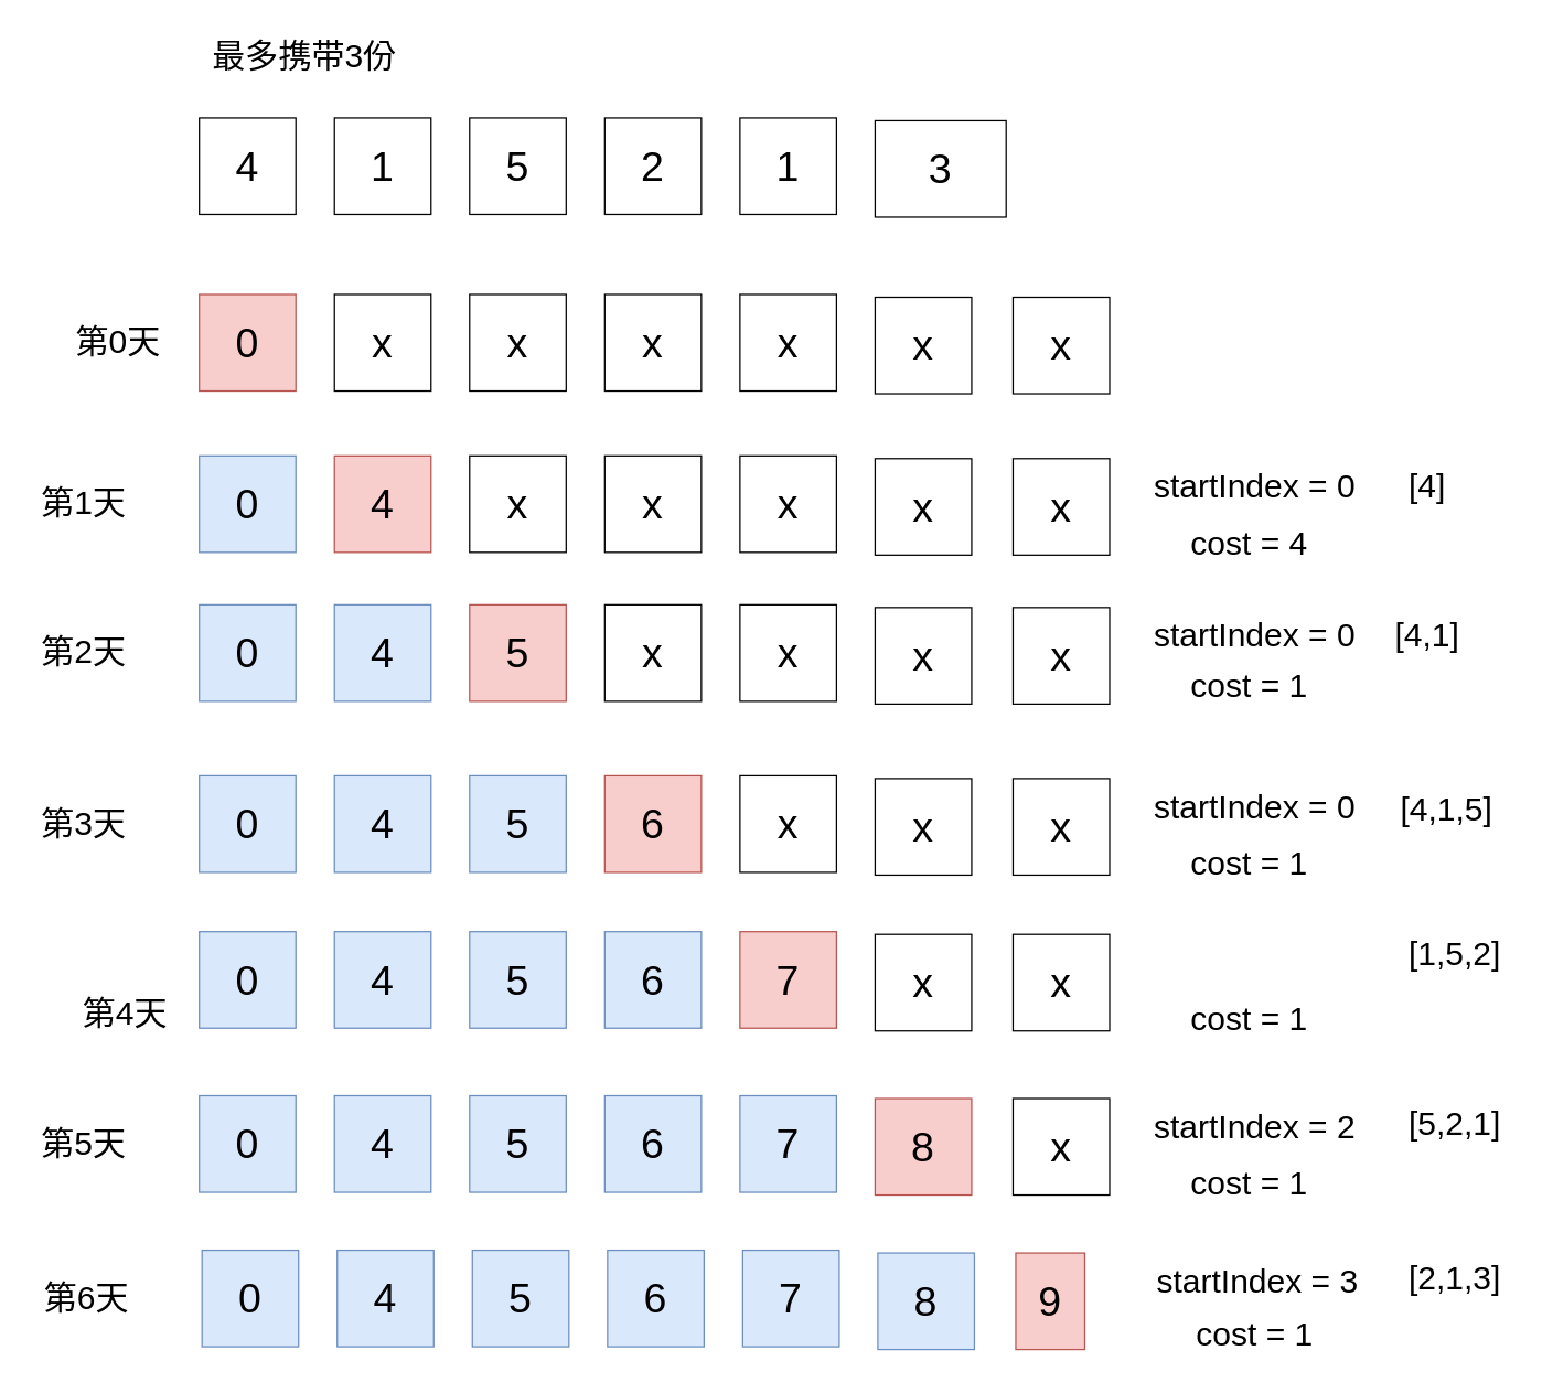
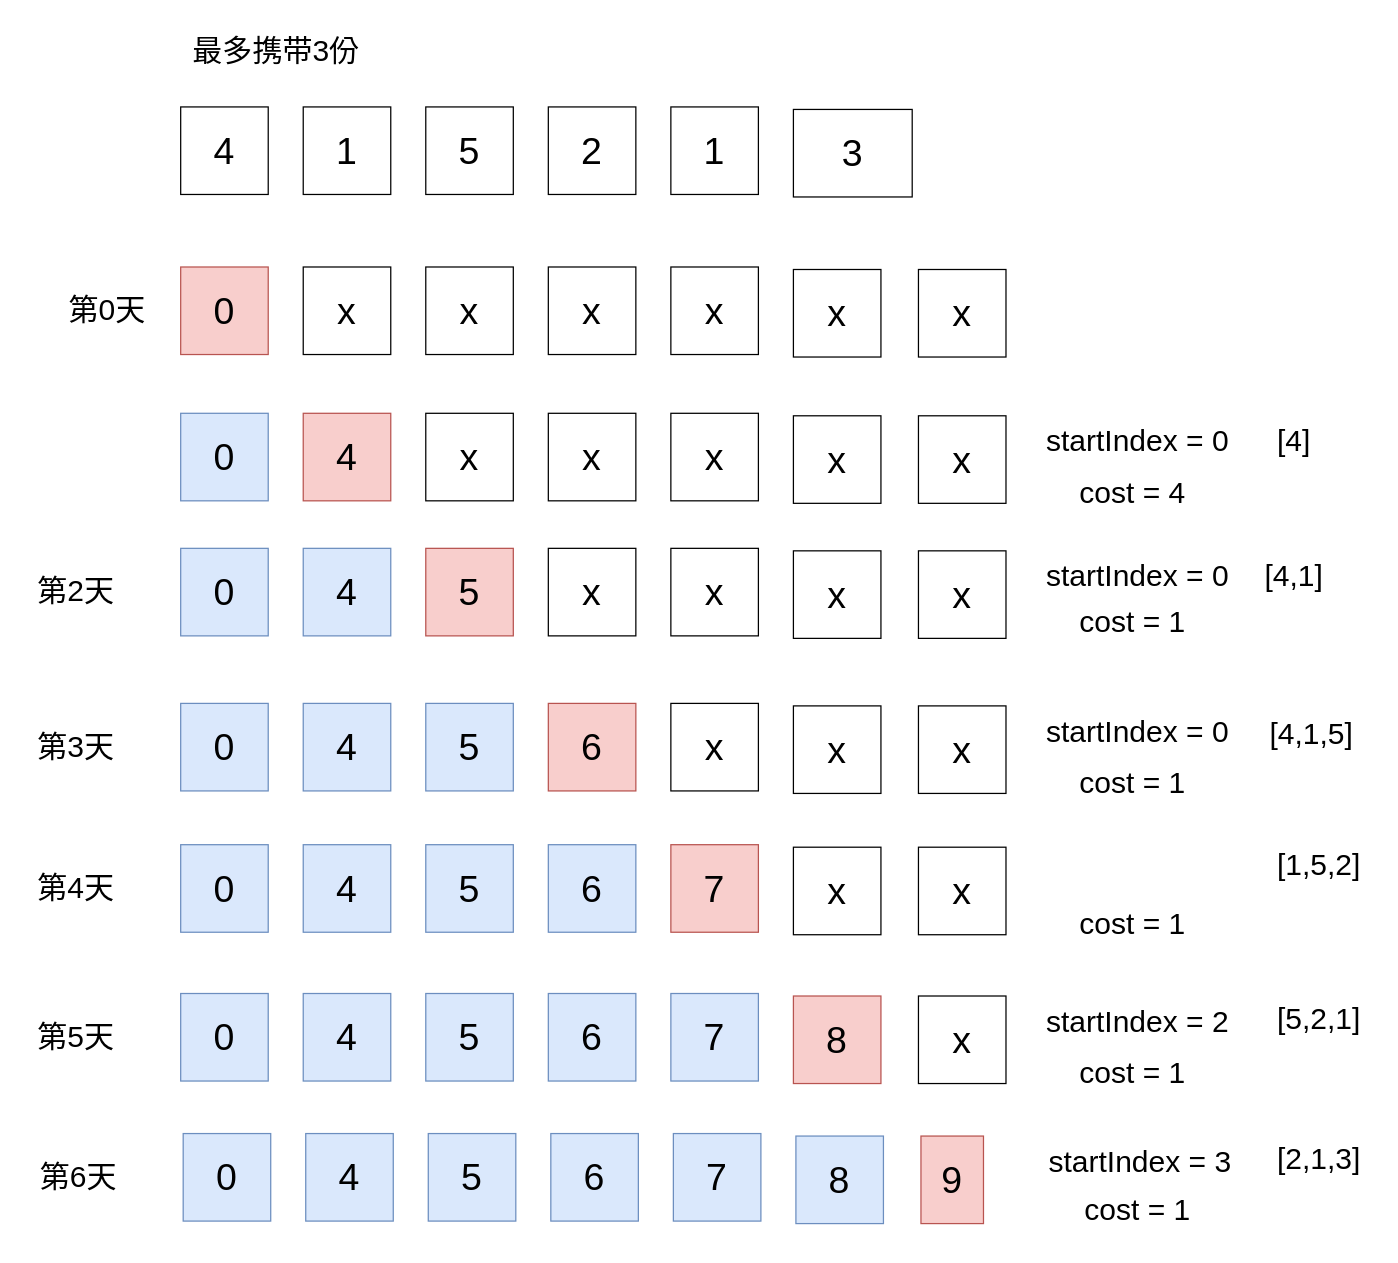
- <mxCell id="24" value="第1天" style="text;html=1;align=center;verticalAlign=middle;resizable=0;points=[];autosize=1;strokeColor=none;fillColor=none;fontSize=24;" vertex="1" parent="1"><mxGeometry x="20" y="344.5" width="79" height="41" as="geometry" /></mxCell>
- <mxCell id="53" value="第4天" style="text;html=1;align=center;verticalAlign=middle;resizable=0;points=[];autosize=1;strokeColor=none;fillColor=none;fontSize=24;" vertex="1" parent="1"><mxGeometry x="50" y="714.5" width="79" height="41" as="geometry" /></mxCell>
+ <mxCell id="53" value="第4天" style="text;html=1;align=center;verticalAlign=middle;resizable=0;points=[];autosize=1;strokeColor=none;fillColor=none;fontSize=24;" vertex="1" parent="1"><mxGeometry x="20" y="689.5" width="79" height="41" as="geometry" /></mxCell>
